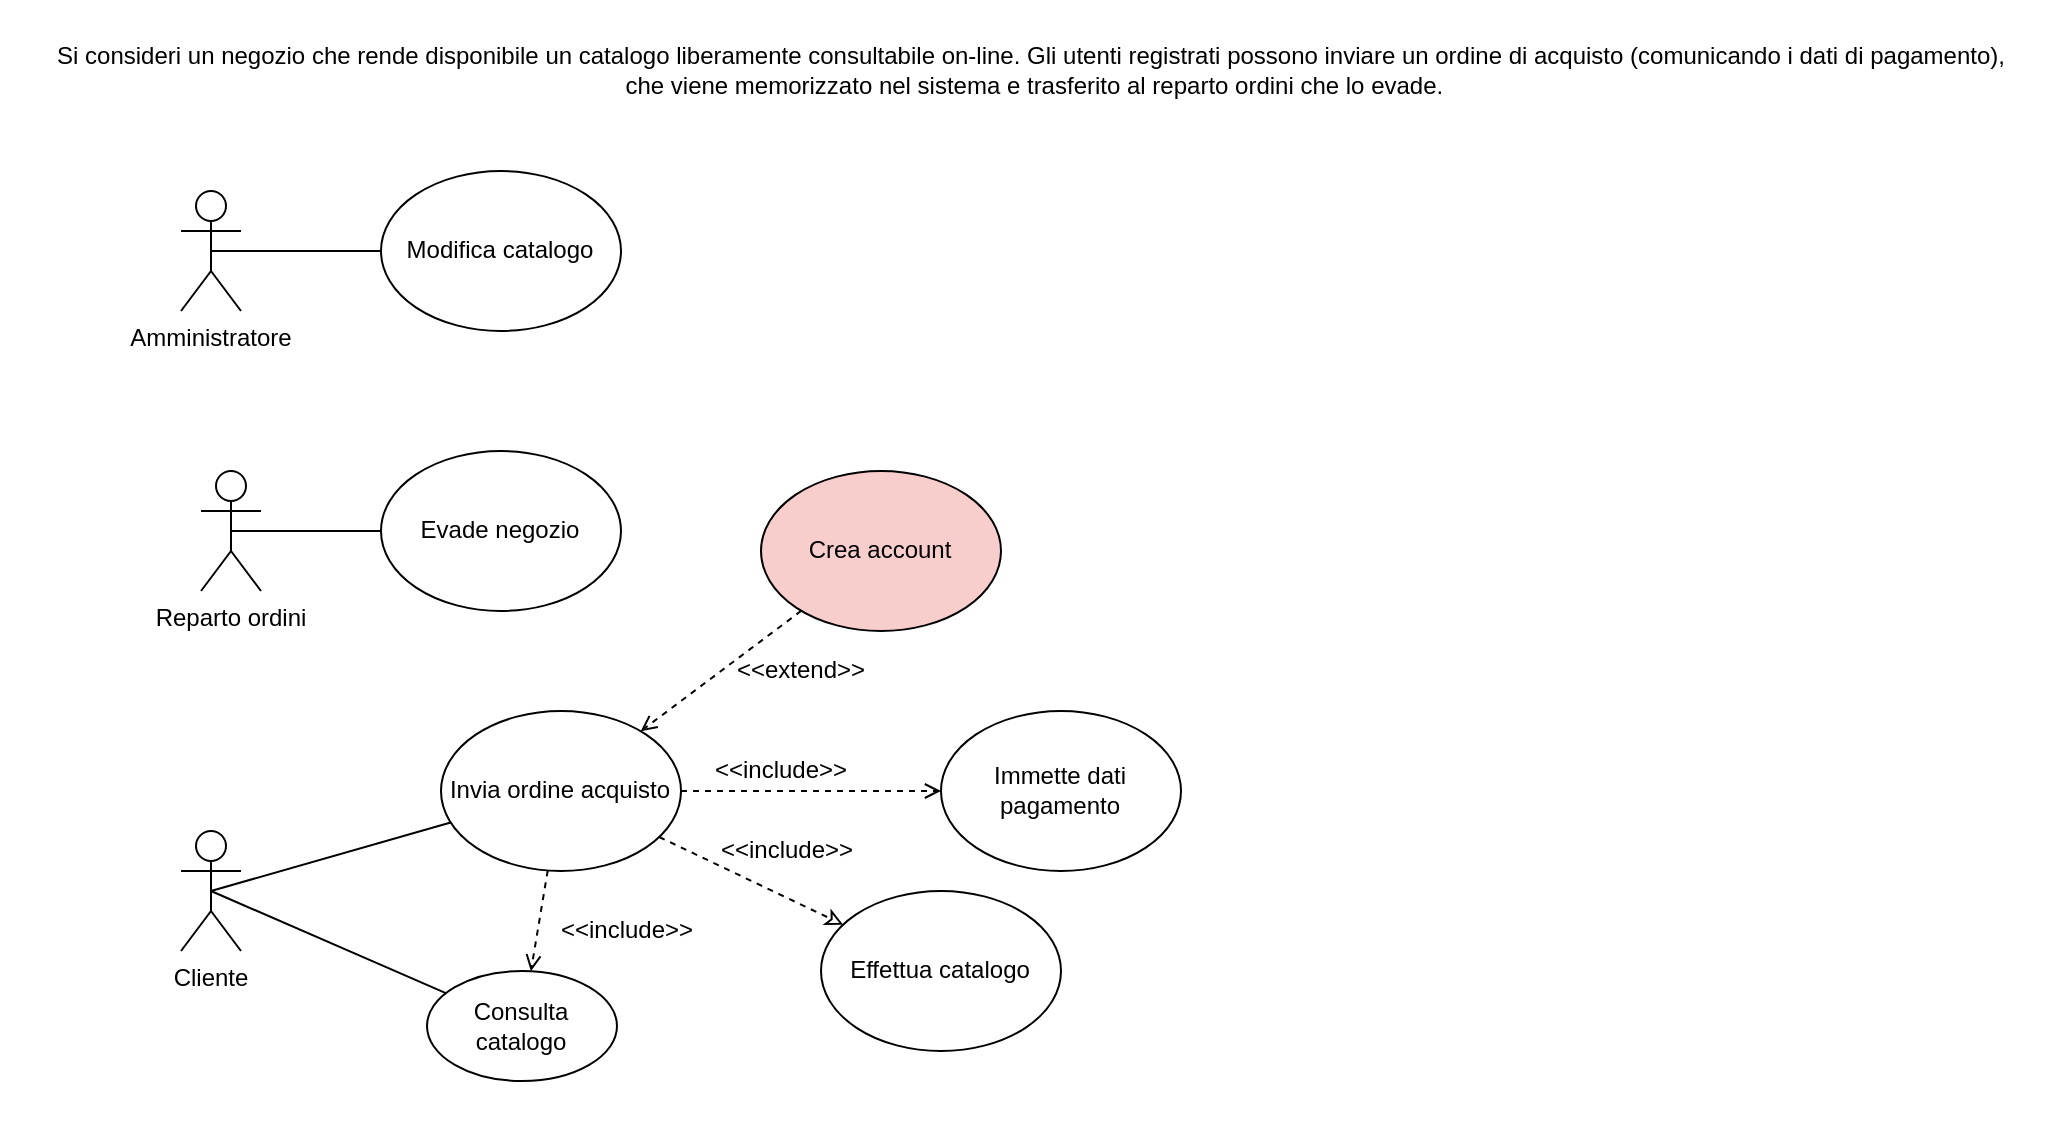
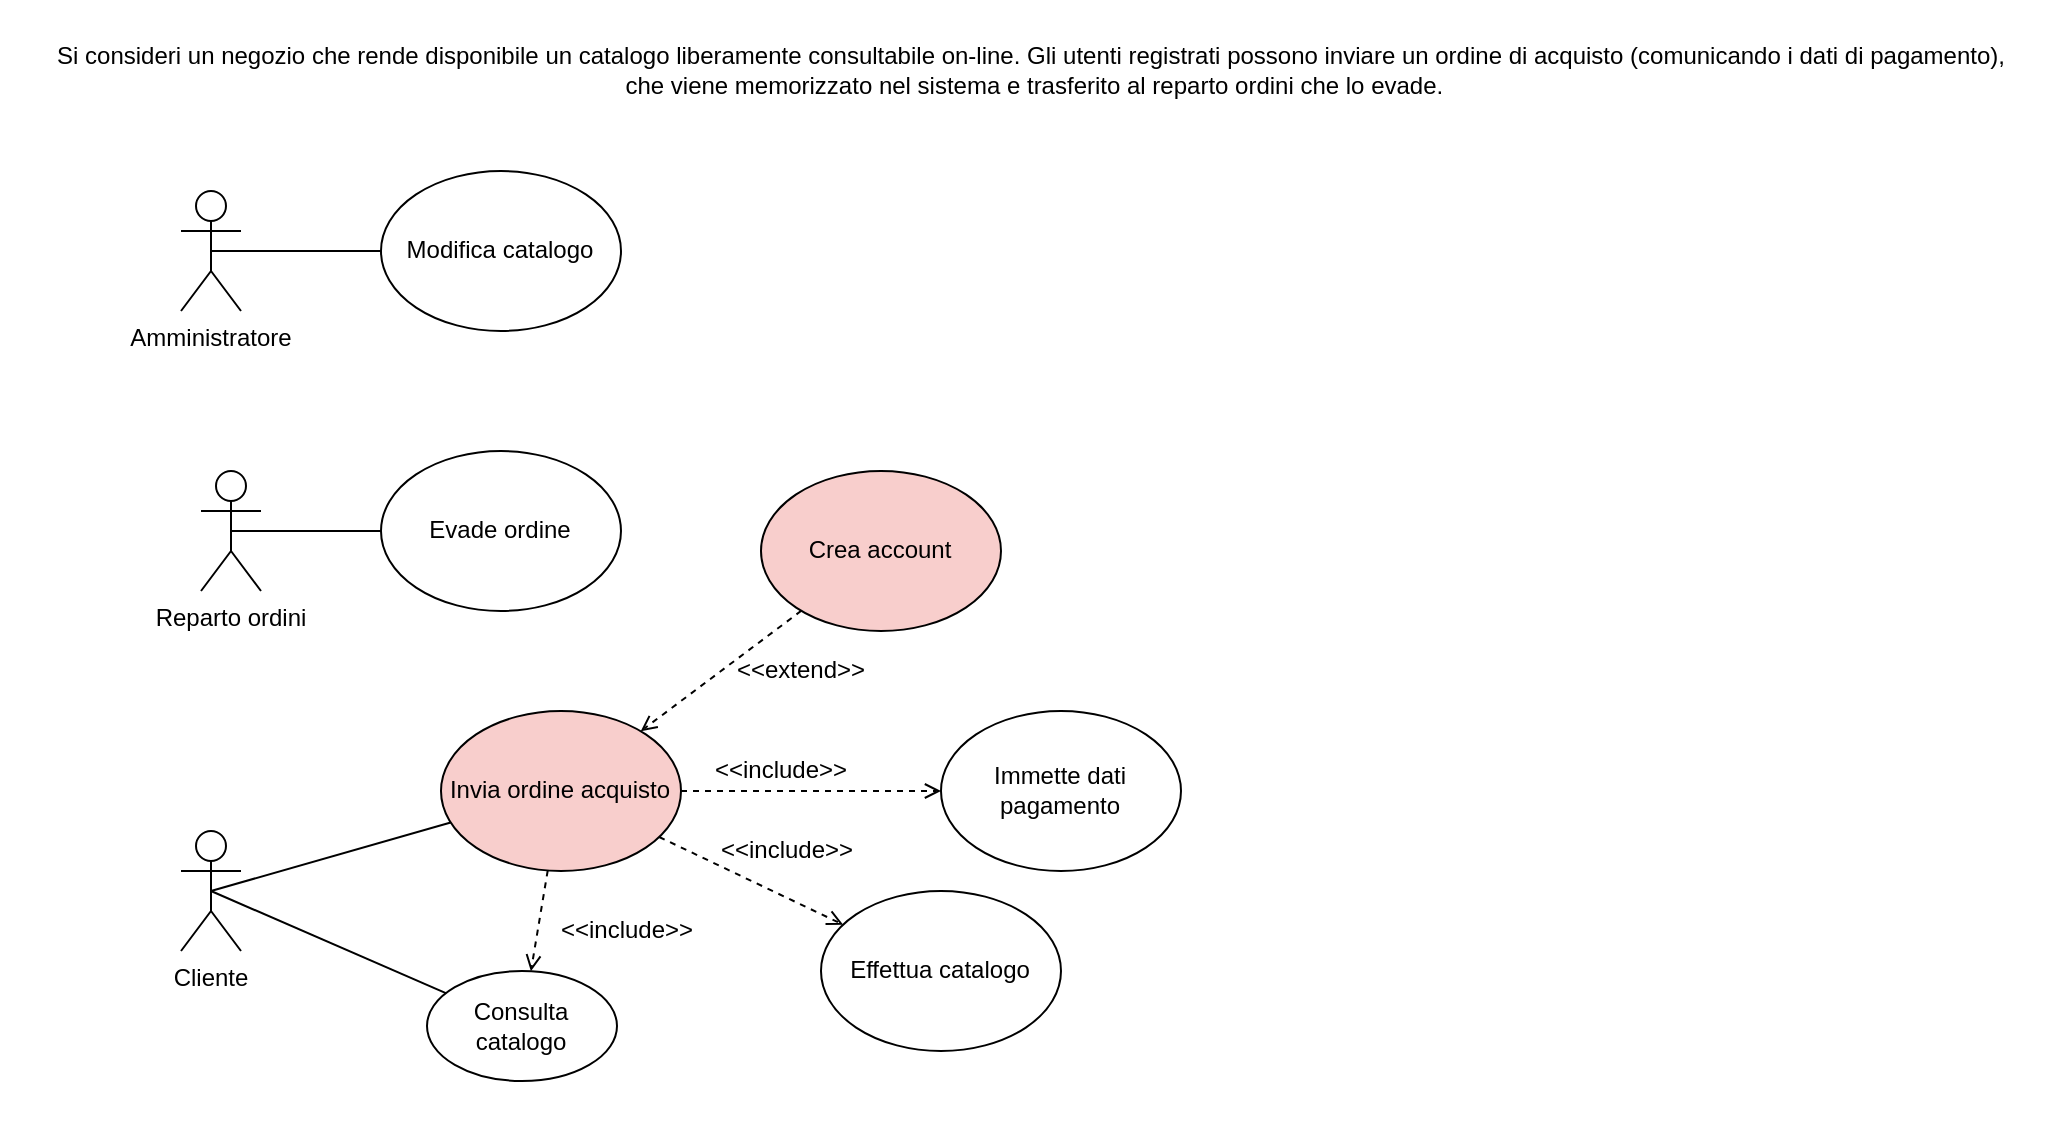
- <mxCell id="8" value="Evade negozio" style="ellipse;whiteSpace=wrap;html=1;" vertex="1" parent="1"><mxGeometry x="190" y="225" width="120" height="80" as="geometry" /></mxCell>
+ <mxCell id="8" value="Evade ordine" style="ellipse;whiteSpace=wrap;html=1;" vertex="1" parent="1"><mxGeometry x="190" y="225" width="120" height="80" as="geometry" /></mxCell>
- <mxCell id="7" value="Invia ordine acquisto" style="ellipse;whiteSpace=wrap;html=1;" vertex="1" parent="1"><mxGeometry x="220" y="355" width="120" height="80" as="geometry" /></mxCell>
+ <mxCell id="7" value="Invia ordine acquisto" style="ellipse;whiteSpace=wrap;html=1;fillColor=#f8cecc;" vertex="1" parent="1"><mxGeometry x="220" y="355" width="120" height="80" as="geometry" /></mxCell>
- <mxCell id="16" value="" style="html=1;verticalAlign=bottom;labelBackgroundColor=none;endArrow=classic;endFill=0;dashed=1;" edge="1" parent="1" source="7" target="15"><mxGeometry width="160" relative="1" as="geometry"><mxPoint x="320" y="485" as="sourcePoint" /><mxPoint x="480" y="485" as="targetPoint" /></mxGeometry></mxCell>
+ <mxCell id="16" value="" style="html=1;verticalAlign=bottom;labelBackgroundColor=none;endArrow=open;endFill=0;dashed=1;" edge="1" parent="1" source="7" target="15"><mxGeometry width="160" relative="1" as="geometry"><mxPoint x="320" y="485" as="sourcePoint" /><mxPoint x="480" y="485" as="targetPoint" /></mxGeometry></mxCell>
